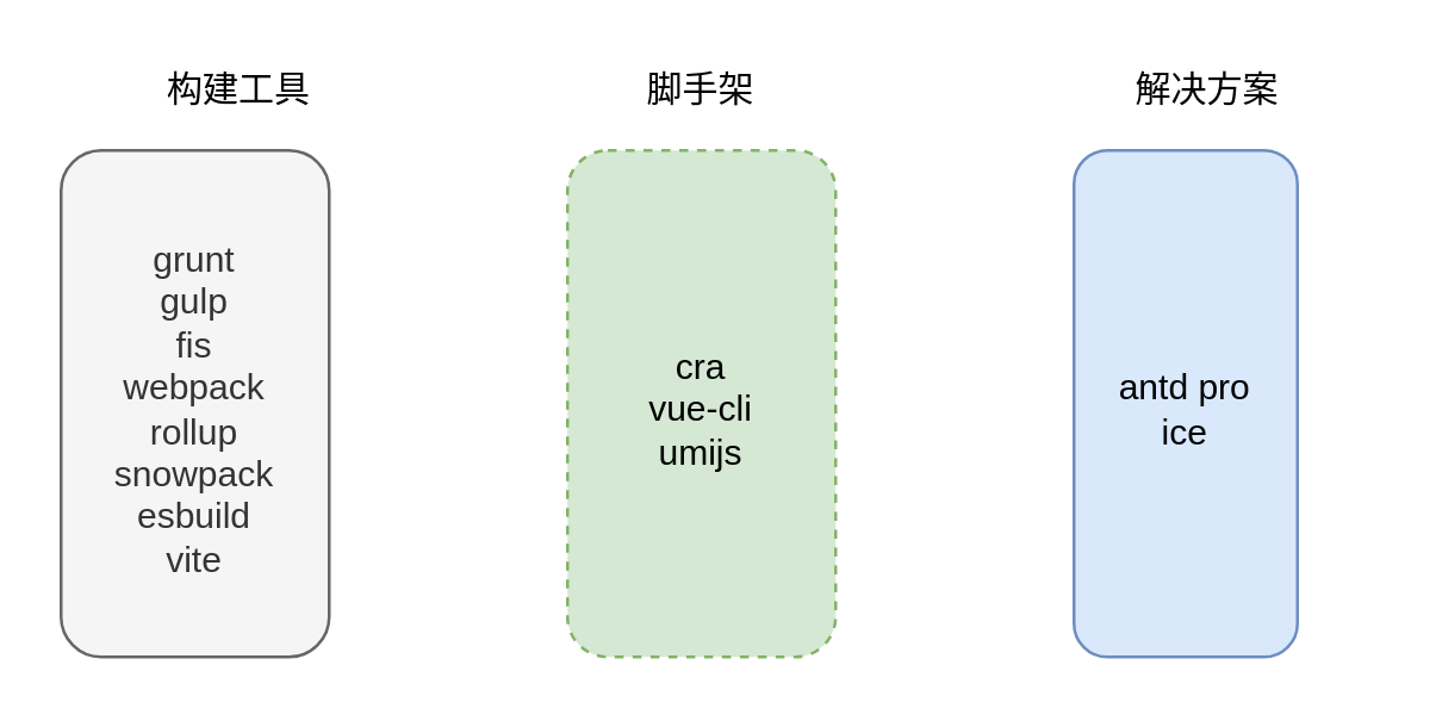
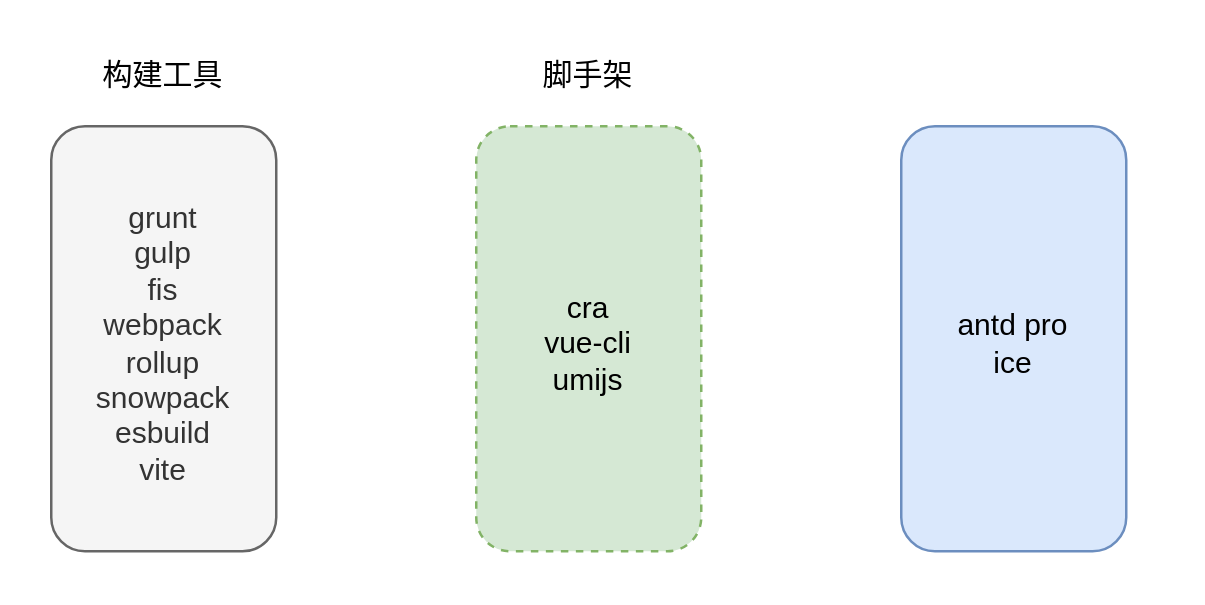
- <mxCell id="5" value="构建工具" style="text;html=1;strokeColor=none;fillColor=none;align=center;verticalAlign=middle;whiteSpace=wrap;rounded=0;" vertex="1" parent="1"><mxGeometry x="55" y="20" width="50" height="20" as="geometry" /></mxCell>
+ <mxCell id="5" value="构建工具" style="text;html=1;strokeColor=none;fillColor=none;align=center;verticalAlign=middle;whiteSpace=wrap;rounded=0;" vertex="1" parent="1"><mxGeometry x="40" y="20" width="50" height="20" as="geometry" /></mxCell>
- <mxCell id="7" value="解决方案" style="text;html=1;strokeColor=none;fillColor=none;align=center;verticalAlign=middle;whiteSpace=wrap;rounded=0;" vertex="1" parent="1"><mxGeometry x="350" y="20" width="110" height="20" as="geometry" /></mxCell>
- <mxCell id="4" value="antd pro&lt;br style=&quot;font-size: 12px;&quot;&gt;ice" style="rounded=1;whiteSpace=wrap;html=1;fillColor=#dae8fc;strokeColor=#6c8ebf;spacing=7;spacingTop=3;fontSize=12;" vertex="1" parent="1"><mxGeometry x="360" y="50" width="75" height="170" as="geometry" /></mxCell>
+ <mxCell id="4" value="antd pro&lt;br style=&quot;font-size: 12px;&quot;&gt;ice" style="rounded=1;whiteSpace=wrap;html=1;fillColor=#dae8fc;strokeColor=#6c8ebf;spacing=7;spacingTop=3;fontSize=12;" vertex="1" parent="1"><mxGeometry x="360" y="50" width="90" height="170" as="geometry" /></mxCell>
